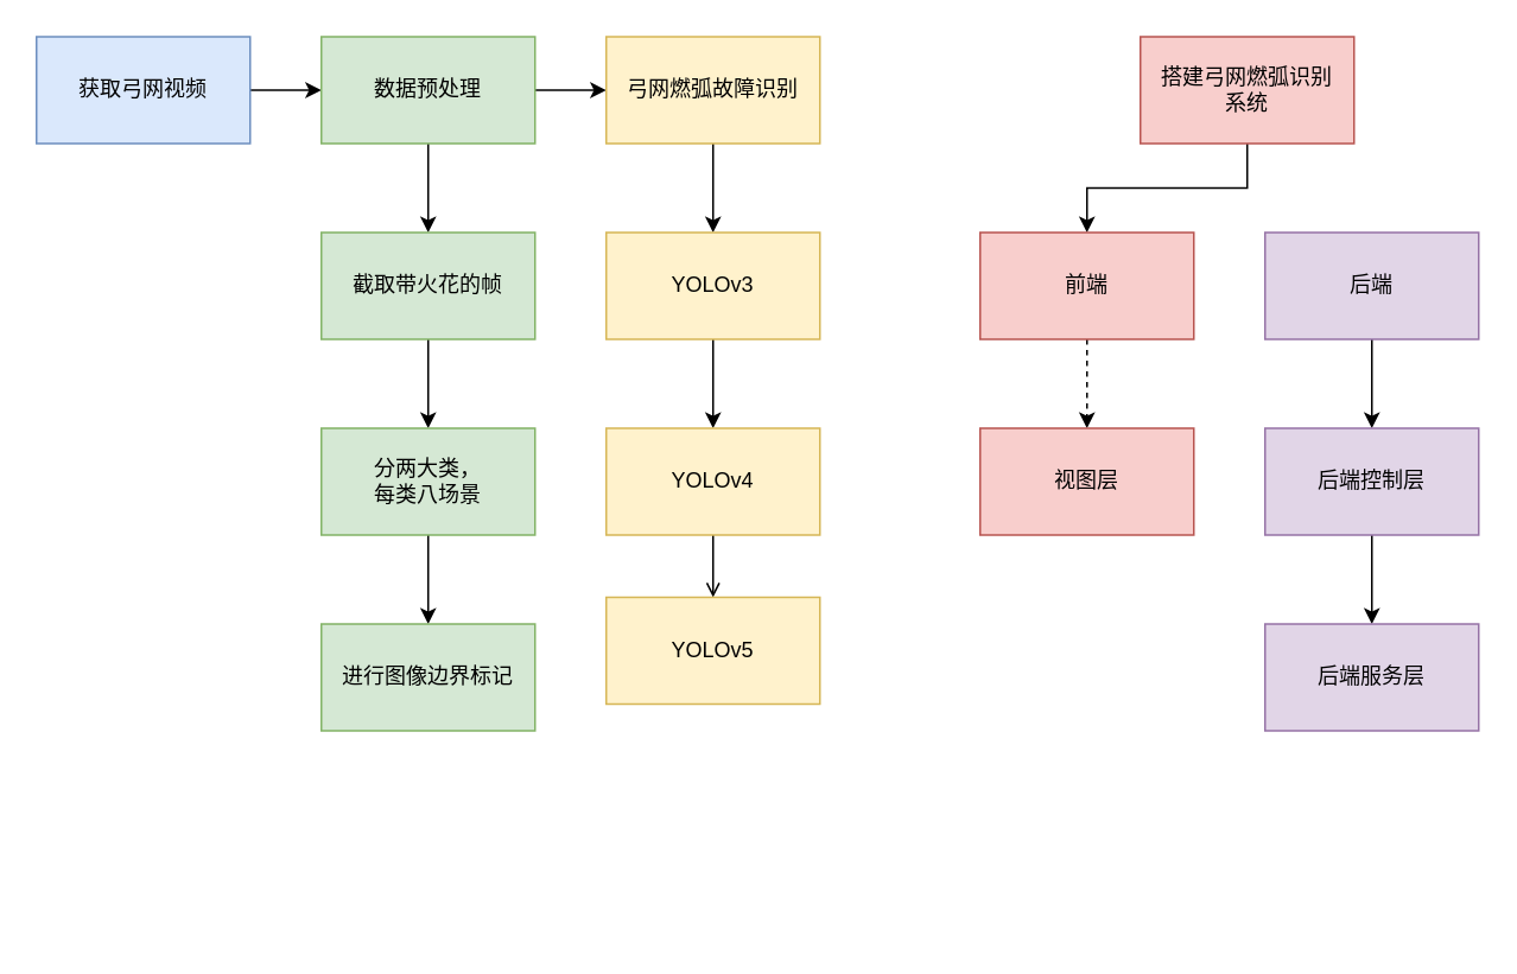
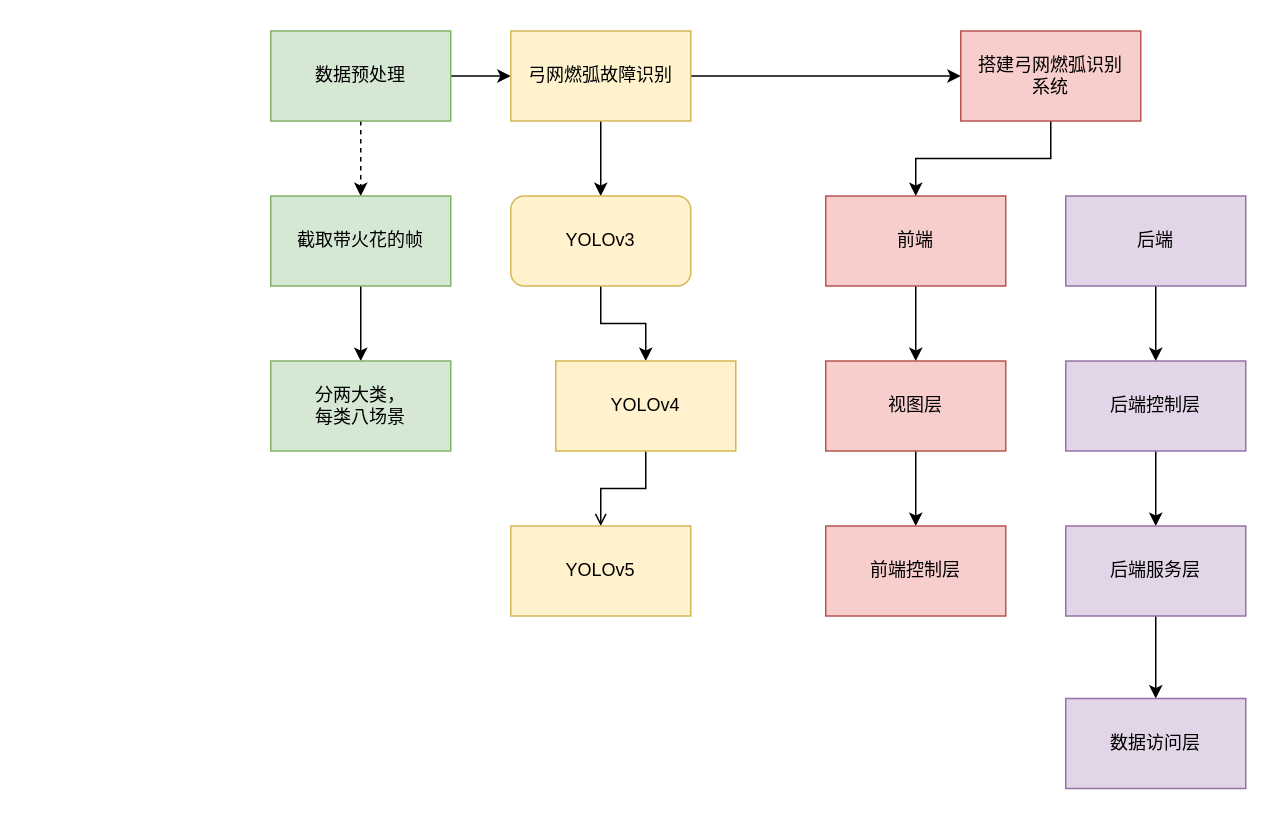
- <mxCell id="3" value="获取弓网视频" style="rounded=0;whiteSpace=wrap;html=1;fillColor=#dae8fc;strokeColor=#6c8ebf;" vertex="1" parent="1"><mxGeometry x="20" y="20" width="120" height="60" as="geometry" /></mxCell>
- <mxCell id="2" value="" style="edgeStyle=orthogonalEdgeStyle;rounded=0;orthogonalLoop=1;jettySize=auto;html=1;" edge="1" parent="1" source="3" target="6"><mxGeometry relative="1" as="geometry" /></mxCell>
+ <mxCell id="7" value="" style="edgeStyle=orthogonalEdgeStyle;rounded=0;orthogonalLoop=1;jettySize=auto;html=1;" edge="1" parent="1" source="9" target="11"><mxGeometry relative="1" as="geometry" /></mxCell>
- <mxCell id="5" value="" style="edgeStyle=orthogonalEdgeStyle;rounded=0;orthogonalLoop=1;jettySize=auto;html=1;" edge="1" parent="1" source="6" target="13"><mxGeometry relative="1" as="geometry" /></mxCell>
+ <mxCell id="5" value="" style="edgeStyle=orthogonalEdgeStyle;rounded=0;orthogonalLoop=1;jettySize=auto;html=1;dashed=1;" edge="1" parent="1" source="6" target="13"><mxGeometry relative="1" as="geometry" /></mxCell>
- <mxCell id="17" value="YOLOv3" style="rounded=0;whiteSpace=wrap;html=1;fillColor=#fff2cc;strokeColor=#d6b656;" vertex="1" parent="1"><mxGeometry x="340" y="130" width="120" height="60" as="geometry" /></mxCell>
+ <mxCell id="17" value="YOLOv3" style="whiteSpace=wrap;html=1;fillColor=#fff2cc;strokeColor=#d6b656;rounded=1;" vertex="1" parent="1"><mxGeometry x="340" y="130" width="120" height="60" as="geometry" /></mxCell>
- <mxCell id="22" value="" style="edgeStyle=orthogonalEdgeStyle;rounded=0;orthogonalLoop=1;jettySize=auto;html=1;dashed=1;" edge="1" parent="1" source="23" target="27"><mxGeometry relative="1" as="geometry" /></mxCell>
+ <mxCell id="22" value="" style="edgeStyle=orthogonalEdgeStyle;rounded=0;orthogonalLoop=1;jettySize=auto;html=1;" edge="1" parent="1" source="23" target="27"><mxGeometry relative="1" as="geometry" /></mxCell>
- <mxCell id="19" value="&lt;span&gt;YOLOv4&lt;/span&gt;" style="rounded=0;whiteSpace=wrap;html=1;fillColor=#fff2cc;strokeColor=#d6b656;" vertex="1" parent="1"><mxGeometry x="340" y="240" width="120" height="60" as="geometry" /></mxCell>
+ <mxCell id="19" value="&lt;span&gt;YOLOv4&lt;/span&gt;" style="rounded=0;whiteSpace=wrap;html=1;fillColor=#fff2cc;strokeColor=#d6b656;" vertex="1" parent="1"><mxGeometry x="370" y="240" width="120" height="60" as="geometry" /></mxCell>
- <mxCell id="14" value="" style="edgeStyle=orthogonalEdgeStyle;rounded=0;orthogonalLoop=1;jettySize=auto;html=1;" edge="1" parent="1" source="15" target="20"><mxGeometry relative="1" as="geometry" /></mxCell>
+ <mxCell id="26" value="" style="edgeStyle=orthogonalEdgeStyle;rounded=0;orthogonalLoop=1;jettySize=auto;html=1;" edge="1" parent="1" source="27" target="30"><mxGeometry relative="1" as="geometry" /></mxCell>
- <mxCell id="21" value="&lt;span&gt;YOLOv5&lt;/span&gt;" style="rounded=0;whiteSpace=wrap;html=1;fillColor=#fff2cc;strokeColor=#d6b656;" vertex="1" parent="1"><mxGeometry x="340" y="335" width="120" height="60" as="geometry" /></mxCell>
+ <mxCell id="21" value="&lt;span&gt;YOLOv5&lt;/span&gt;" style="rounded=0;whiteSpace=wrap;html=1;fillColor=#fff2cc;strokeColor=#d6b656;" vertex="1" parent="1"><mxGeometry x="340" y="350" width="120" height="60" as="geometry" /></mxCell>
- <mxCell id="20" value="进行图像边界标记" style="rounded=0;whiteSpace=wrap;html=1;fillColor=#d5e8d4;strokeColor=#82b366;" vertex="1" parent="1"><mxGeometry x="180" y="350" width="120" height="60" as="geometry" /></mxCell>
+ <mxCell id="30" value="前端控制层" style="rounded=0;whiteSpace=wrap;html=1;fillColor=#f8cecc;strokeColor=#b85450;" vertex="1" parent="1"><mxGeometry x="550" y="350" width="120" height="60" as="geometry" /></mxCell>
+ <mxCell id="31" value="" style="edgeStyle=orthogonalEdgeStyle;rounded=0;orthogonalLoop=1;jettySize=auto;html=1;" edge="1" parent="1" source="32" target="33"><mxGeometry relative="1" as="geometry" /></mxCell>
+ <mxCell id="33" value="数据访问层" style="rounded=0;whiteSpace=wrap;html=1;fillColor=#e1d5e7;strokeColor=#9673a6;" vertex="1" parent="1"><mxGeometry x="710" y="465" width="120" height="60" as="geometry" /></mxCell>
